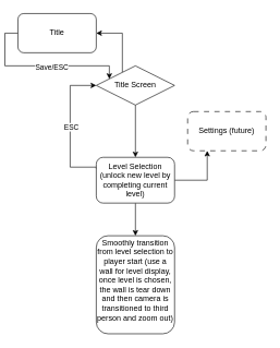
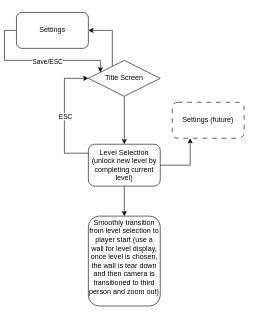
- <mxCell id="7" value="Title" style="rounded=1;whiteSpace=wrap;html=1;" parent="1" vertex="1"><mxGeometry x="20" y="20" width="120" height="60" as="geometry" /></mxCell>
+ <mxCell id="7" value="Settings" style="rounded=1;whiteSpace=wrap;html=1;" parent="1" vertex="1"><mxGeometry x="20" y="20" width="120" height="60" as="geometry" /></mxCell>
